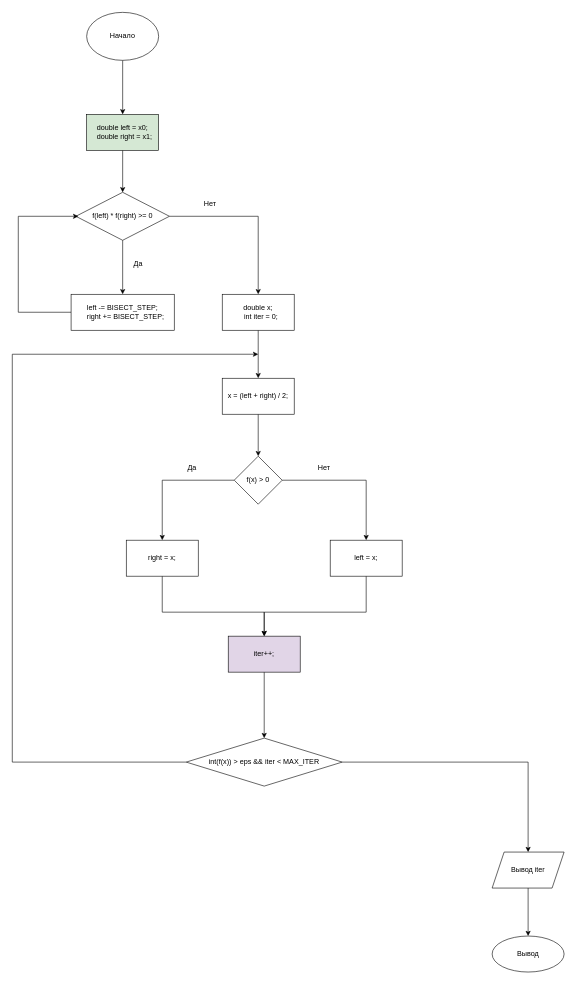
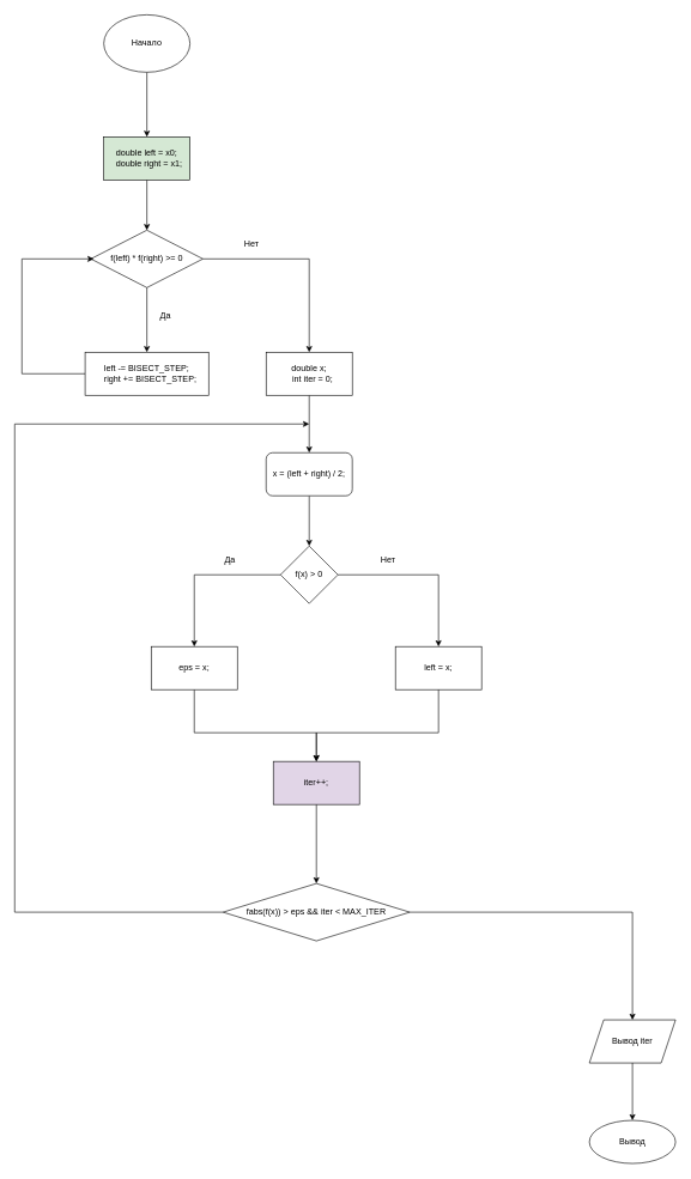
- <mxCell id="16" value="x = (left + right) / 2;" style="whiteSpace=wrap;html=1;rounded=0;" vertex="1" parent="1"><mxGeometry x="370" y="630" width="120" height="60" as="geometry" /></mxCell>
+ <mxCell id="16" value="x = (left + right) / 2;" style="whiteSpace=wrap;html=1;rounded=1;" vertex="1" parent="1"><mxGeometry x="370" y="630" width="120" height="60" as="geometry" /></mxCell>
- <mxCell id="21" value="right = x;" style="whiteSpace=wrap;html=1;rounded=0;" vertex="1" parent="1"><mxGeometry x="210" y="900" width="120" height="60" as="geometry" /></mxCell>
+ <mxCell id="21" value="eps = x;" style="whiteSpace=wrap;html=1;rounded=0;" vertex="1" parent="1"><mxGeometry x="210" y="900" width="120" height="60" as="geometry" /></mxCell>
- <mxCell id="30" value="int(f(x)) &gt; eps &amp;&amp; iter &lt; MAX_ITER" style="rhombus;whiteSpace=wrap;html=1;rounded=0;" vertex="1" parent="1"><mxGeometry x="310" y="1230" width="260" height="80" as="geometry" /></mxCell>
+ <mxCell id="30" value="fabs(f(x)) &gt; eps &amp;&amp; iter &lt; MAX_ITER" style="rhombus;whiteSpace=wrap;html=1;rounded=0;" vertex="1" parent="1"><mxGeometry x="310" y="1230" width="260" height="80" as="geometry" /></mxCell>
